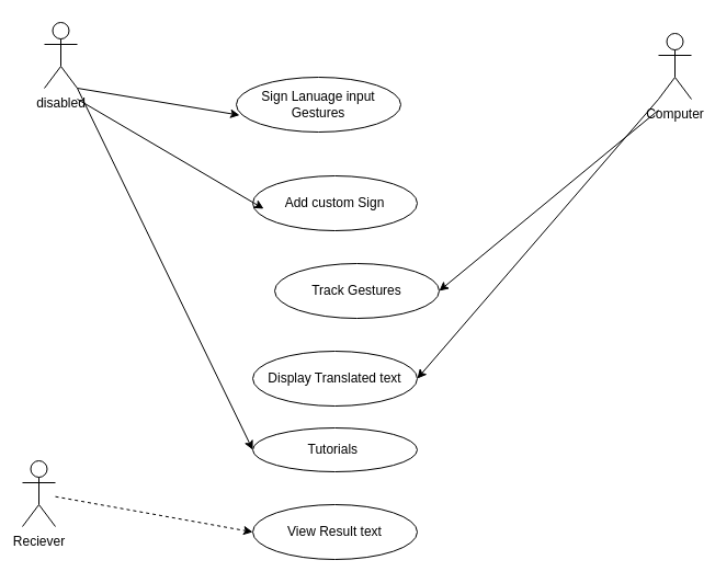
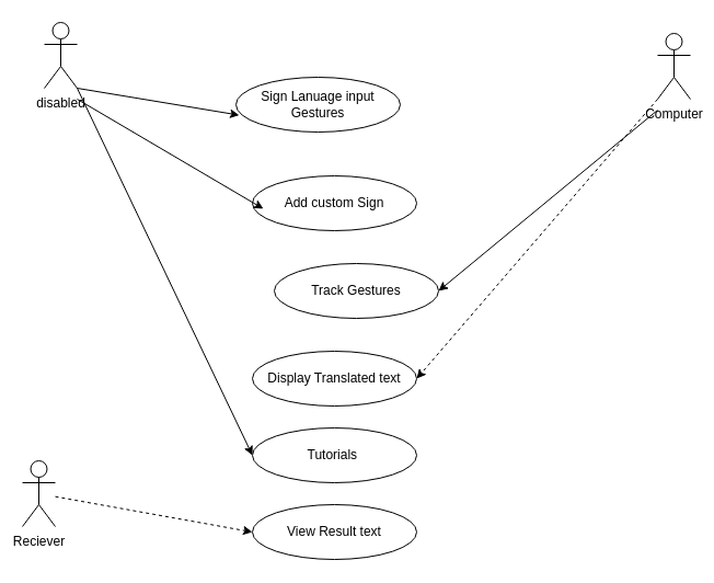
- <mxCell id="12" value="" style="endArrow=classic;html=1;exitX=0;exitY=1;exitDx=0;exitDy=0;exitPerimeter=0;entryX=1;entryY=0.5;entryDx=0;entryDy=0;" parent="1" source="4" target="8" edge="1"><mxGeometry width="50" height="50" relative="1" as="geometry"><mxPoint x="310" y="250" as="sourcePoint" /><mxPoint x="360" y="200" as="targetPoint" /></mxGeometry></mxCell>
+ <mxCell id="12" value="" style="endArrow=classic;html=1;exitX=0;exitY=1;exitDx=0;exitDy=0;exitPerimeter=0;entryX=1;entryY=0.5;entryDx=0;entryDy=0;dashed=1;" parent="1" source="4" target="8" edge="1"><mxGeometry width="50" height="50" relative="1" as="geometry"><mxPoint x="310" y="250" as="sourcePoint" /><mxPoint x="360" y="200" as="targetPoint" /></mxGeometry></mxCell>
- <mxCell id="15" value="Tutorials&amp;nbsp;" style="ellipse;whiteSpace=wrap;html=1;" parent="1" vertex="1"><mxGeometry x="230" y="390" width="150" height="40" as="geometry" /></mxCell>
+ <mxCell id="15" value="Tutorials&amp;nbsp;" style="ellipse;whiteSpace=wrap;html=1;" parent="1" vertex="1"><mxGeometry x="230" y="390" width="150" height="50" as="geometry" /></mxCell>
